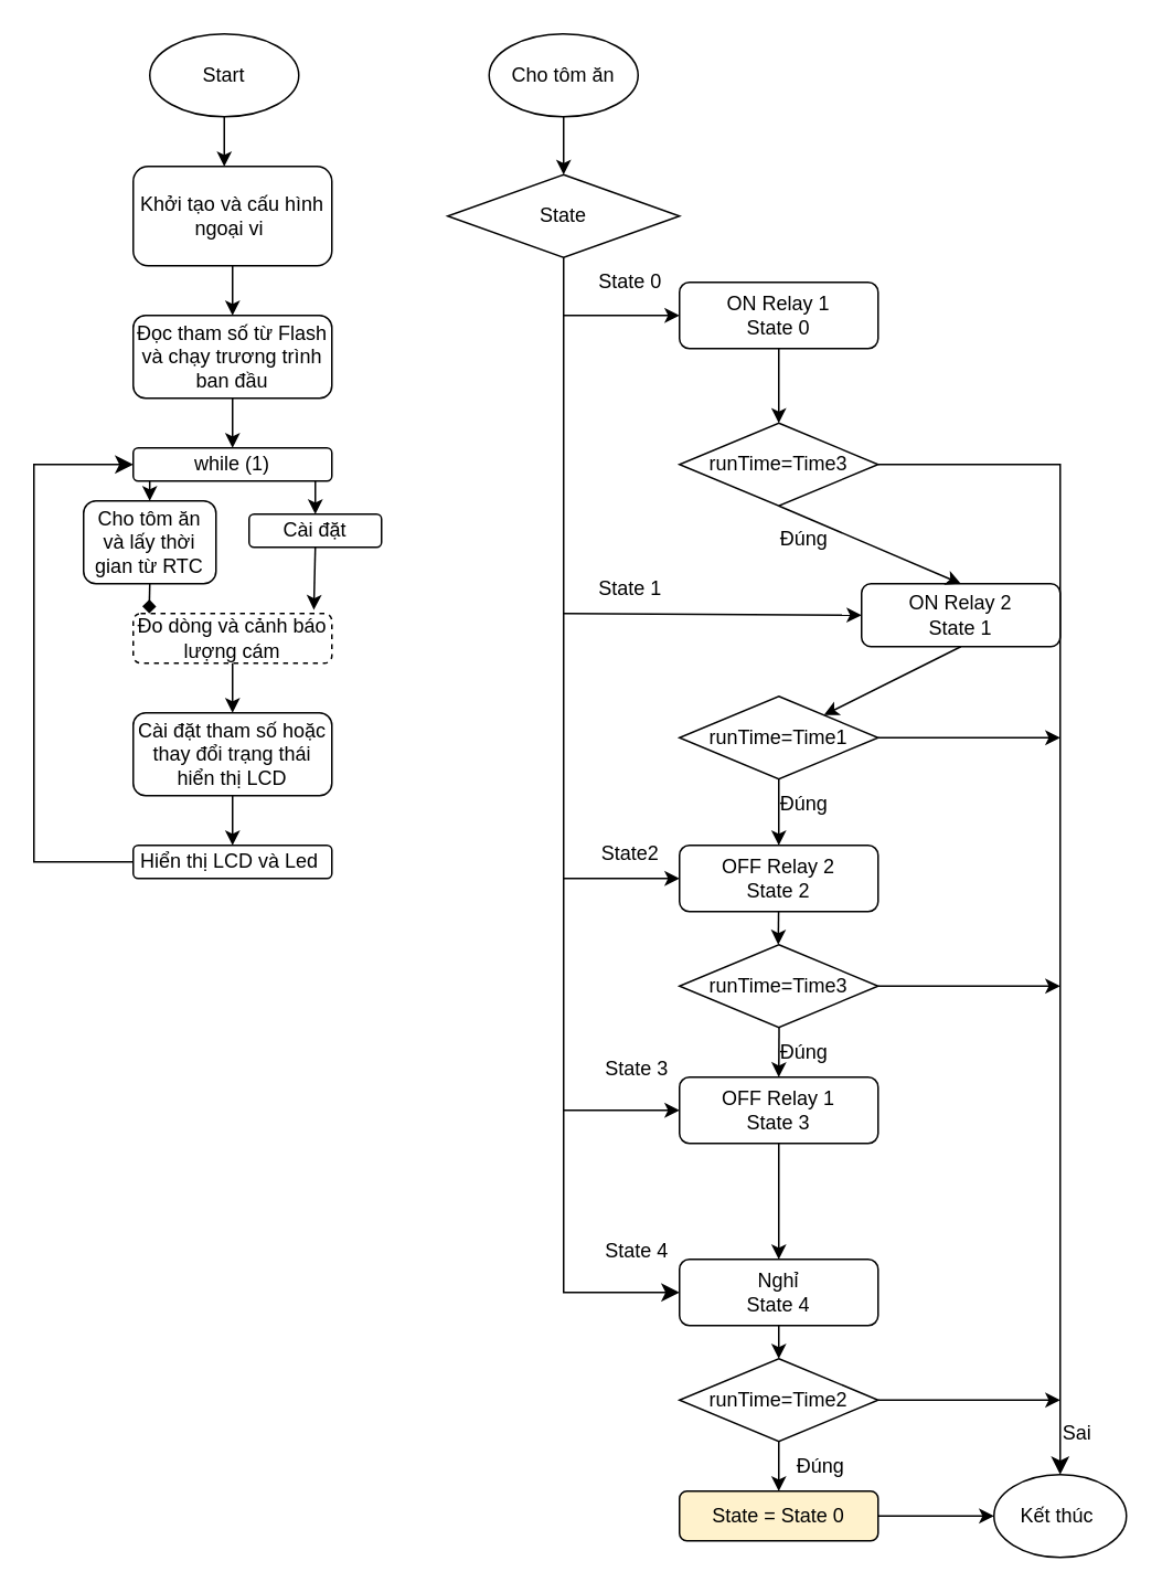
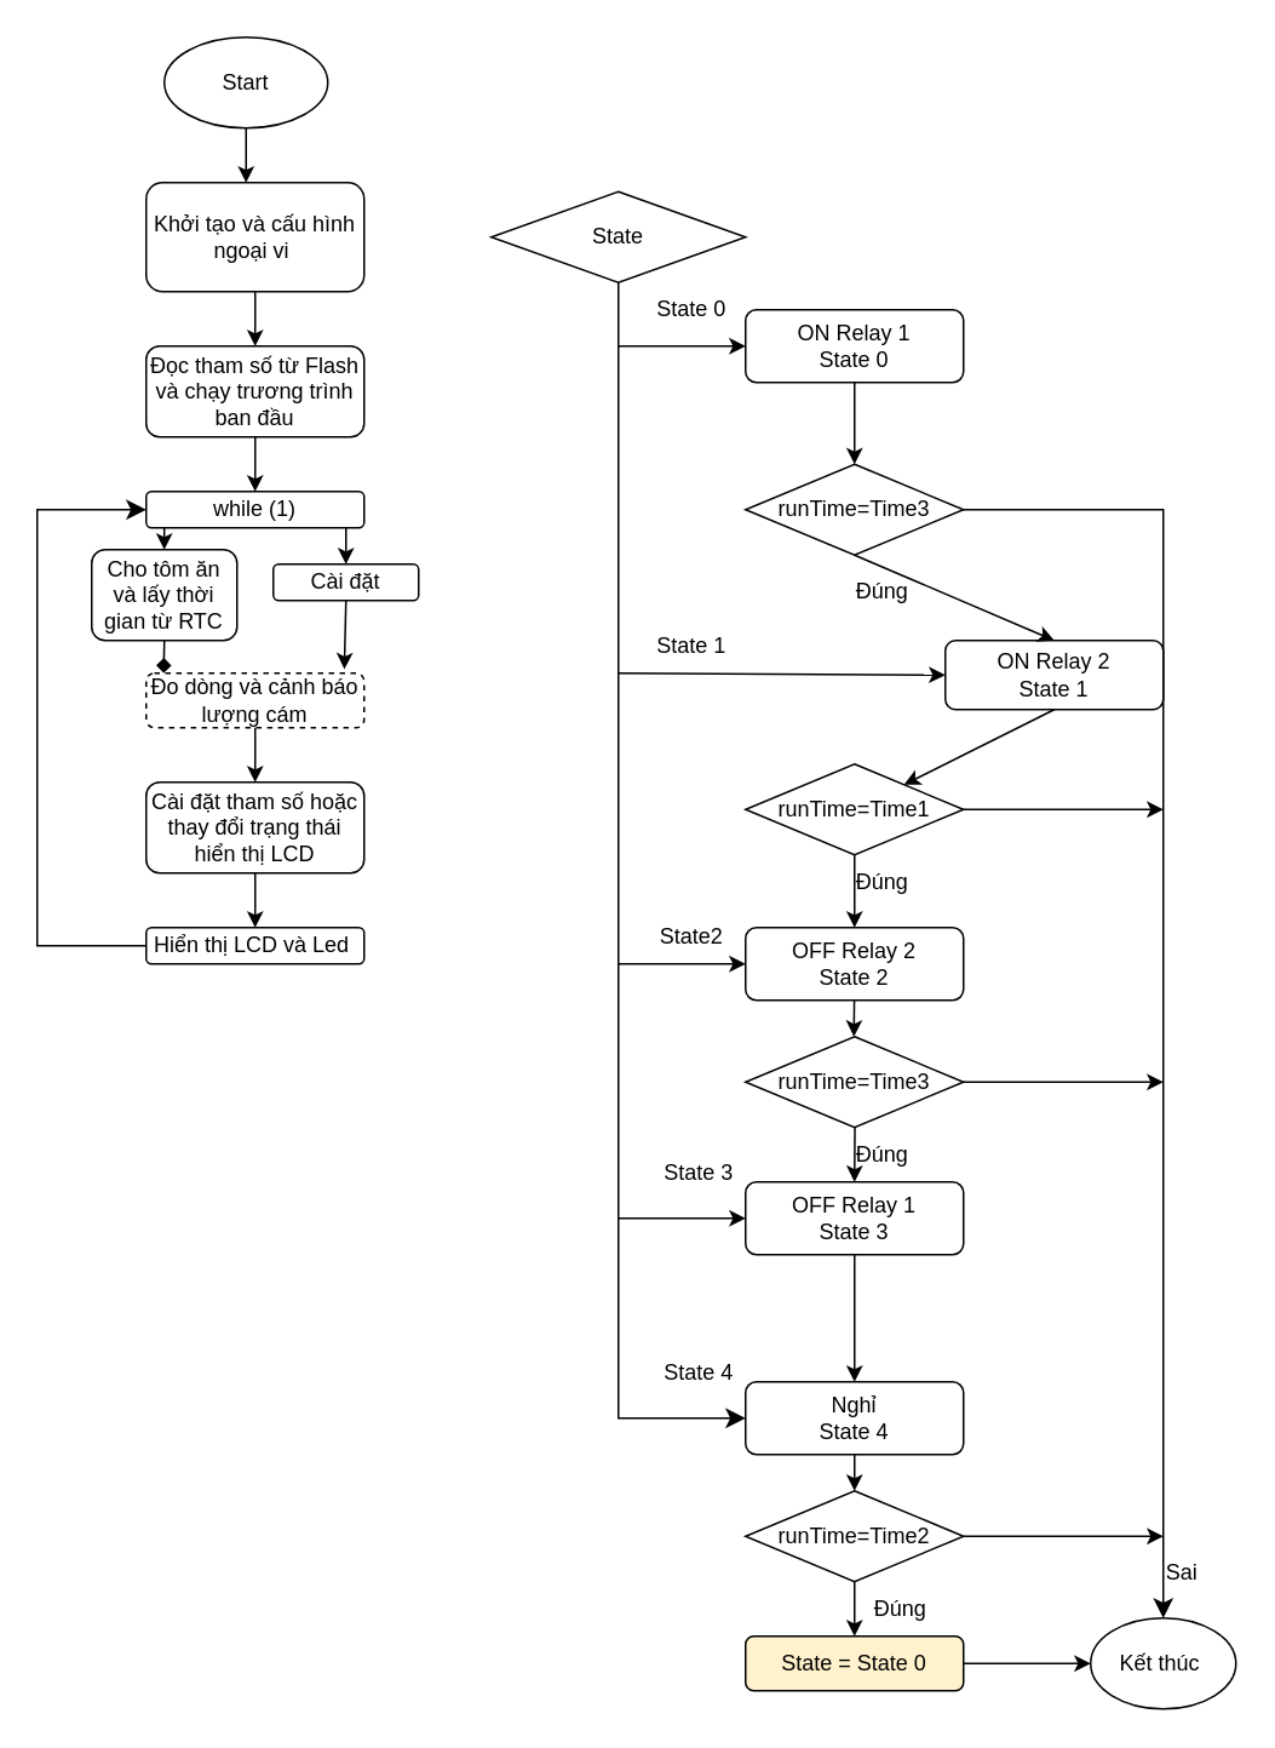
- <mxCell id="21" value="Cho tôm ăn" style="ellipse;whiteSpace=wrap;html=1;" vertex="1" parent="1"><mxGeometry x="295" y="20" width="90" height="50" as="geometry" /></mxCell>
- <mxCell id="23" value="" style="edgeStyle=none;orthogonalLoop=1;jettySize=auto;html=1;rounded=0;exitX=0.5;exitY=1;exitDx=0;exitDy=0;" edge="1" parent="1" source="21" target="22"><mxGeometry width="100" relative="1" as="geometry"><mxPoint x="290" y="195" as="sourcePoint" /><mxPoint x="390" y="195" as="targetPoint" /><Array as="points" /></mxGeometry></mxCell>
